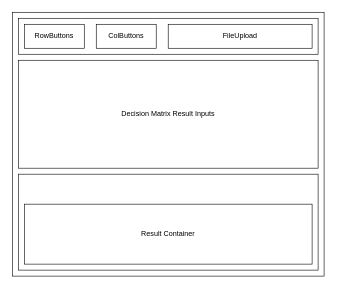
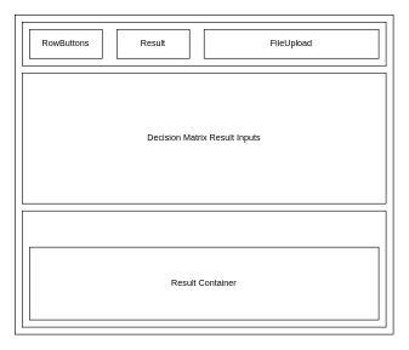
- <mxCell id="7" value="ColButtons" style="rounded=0;whiteSpace=wrap;html=1;fillColor=none;" vertex="1" parent="1"><mxGeometry x="160" y="40" width="100" height="40" as="geometry" /></mxCell>
+ <mxCell id="7" value="Result" style="rounded=0;whiteSpace=wrap;html=1;fillColor=none;" vertex="1" parent="1"><mxGeometry x="160" y="40" width="100" height="40" as="geometry" /></mxCell>
